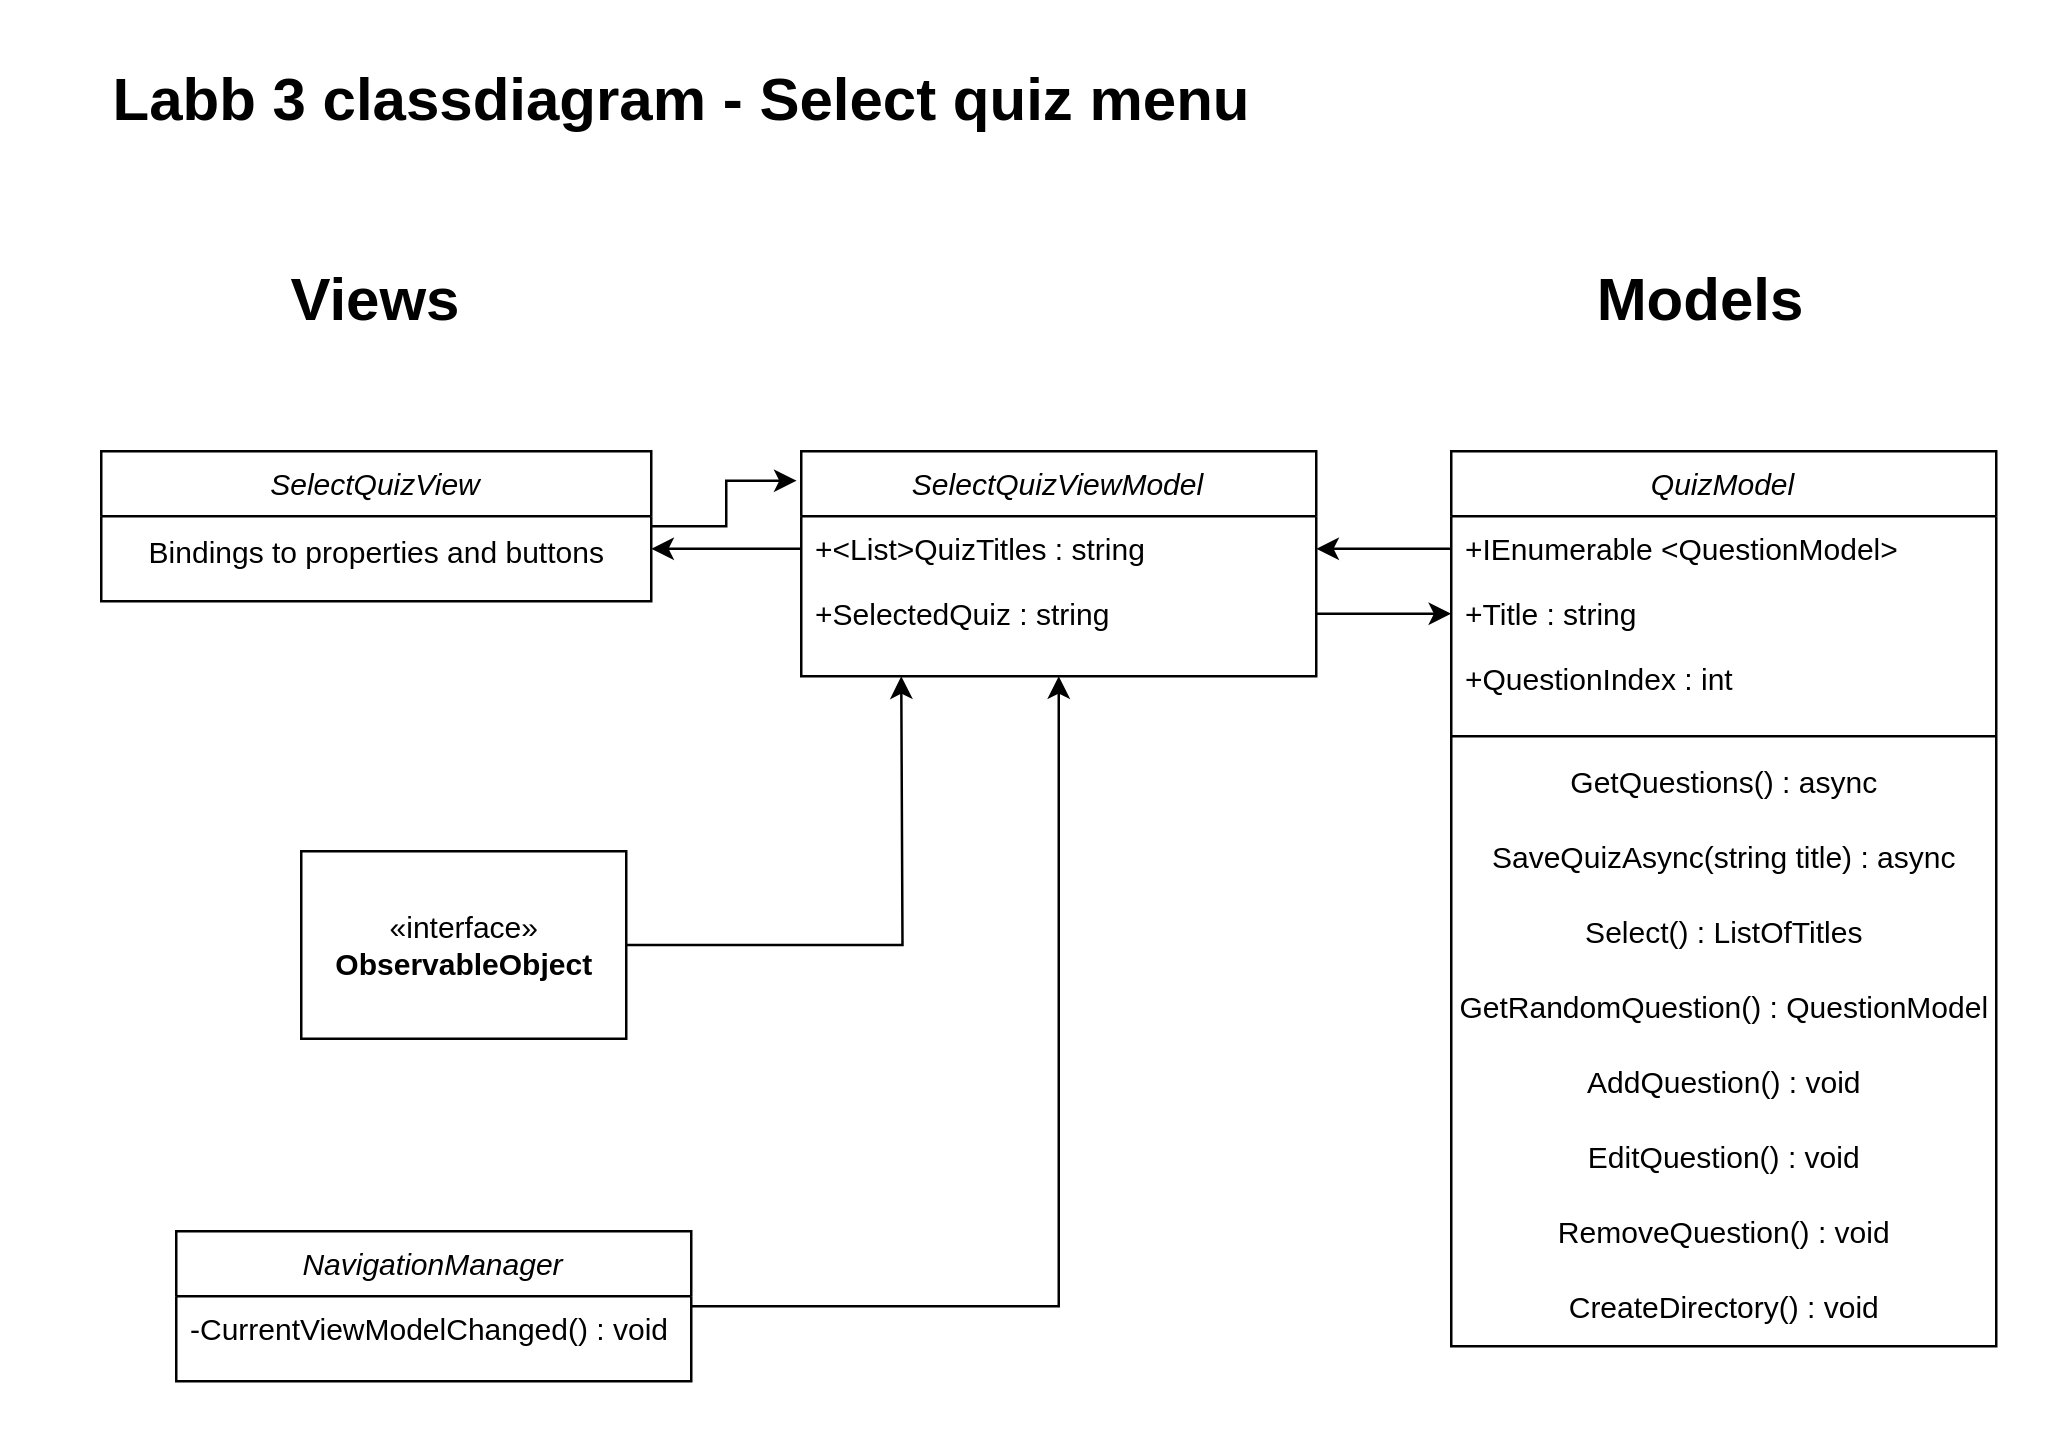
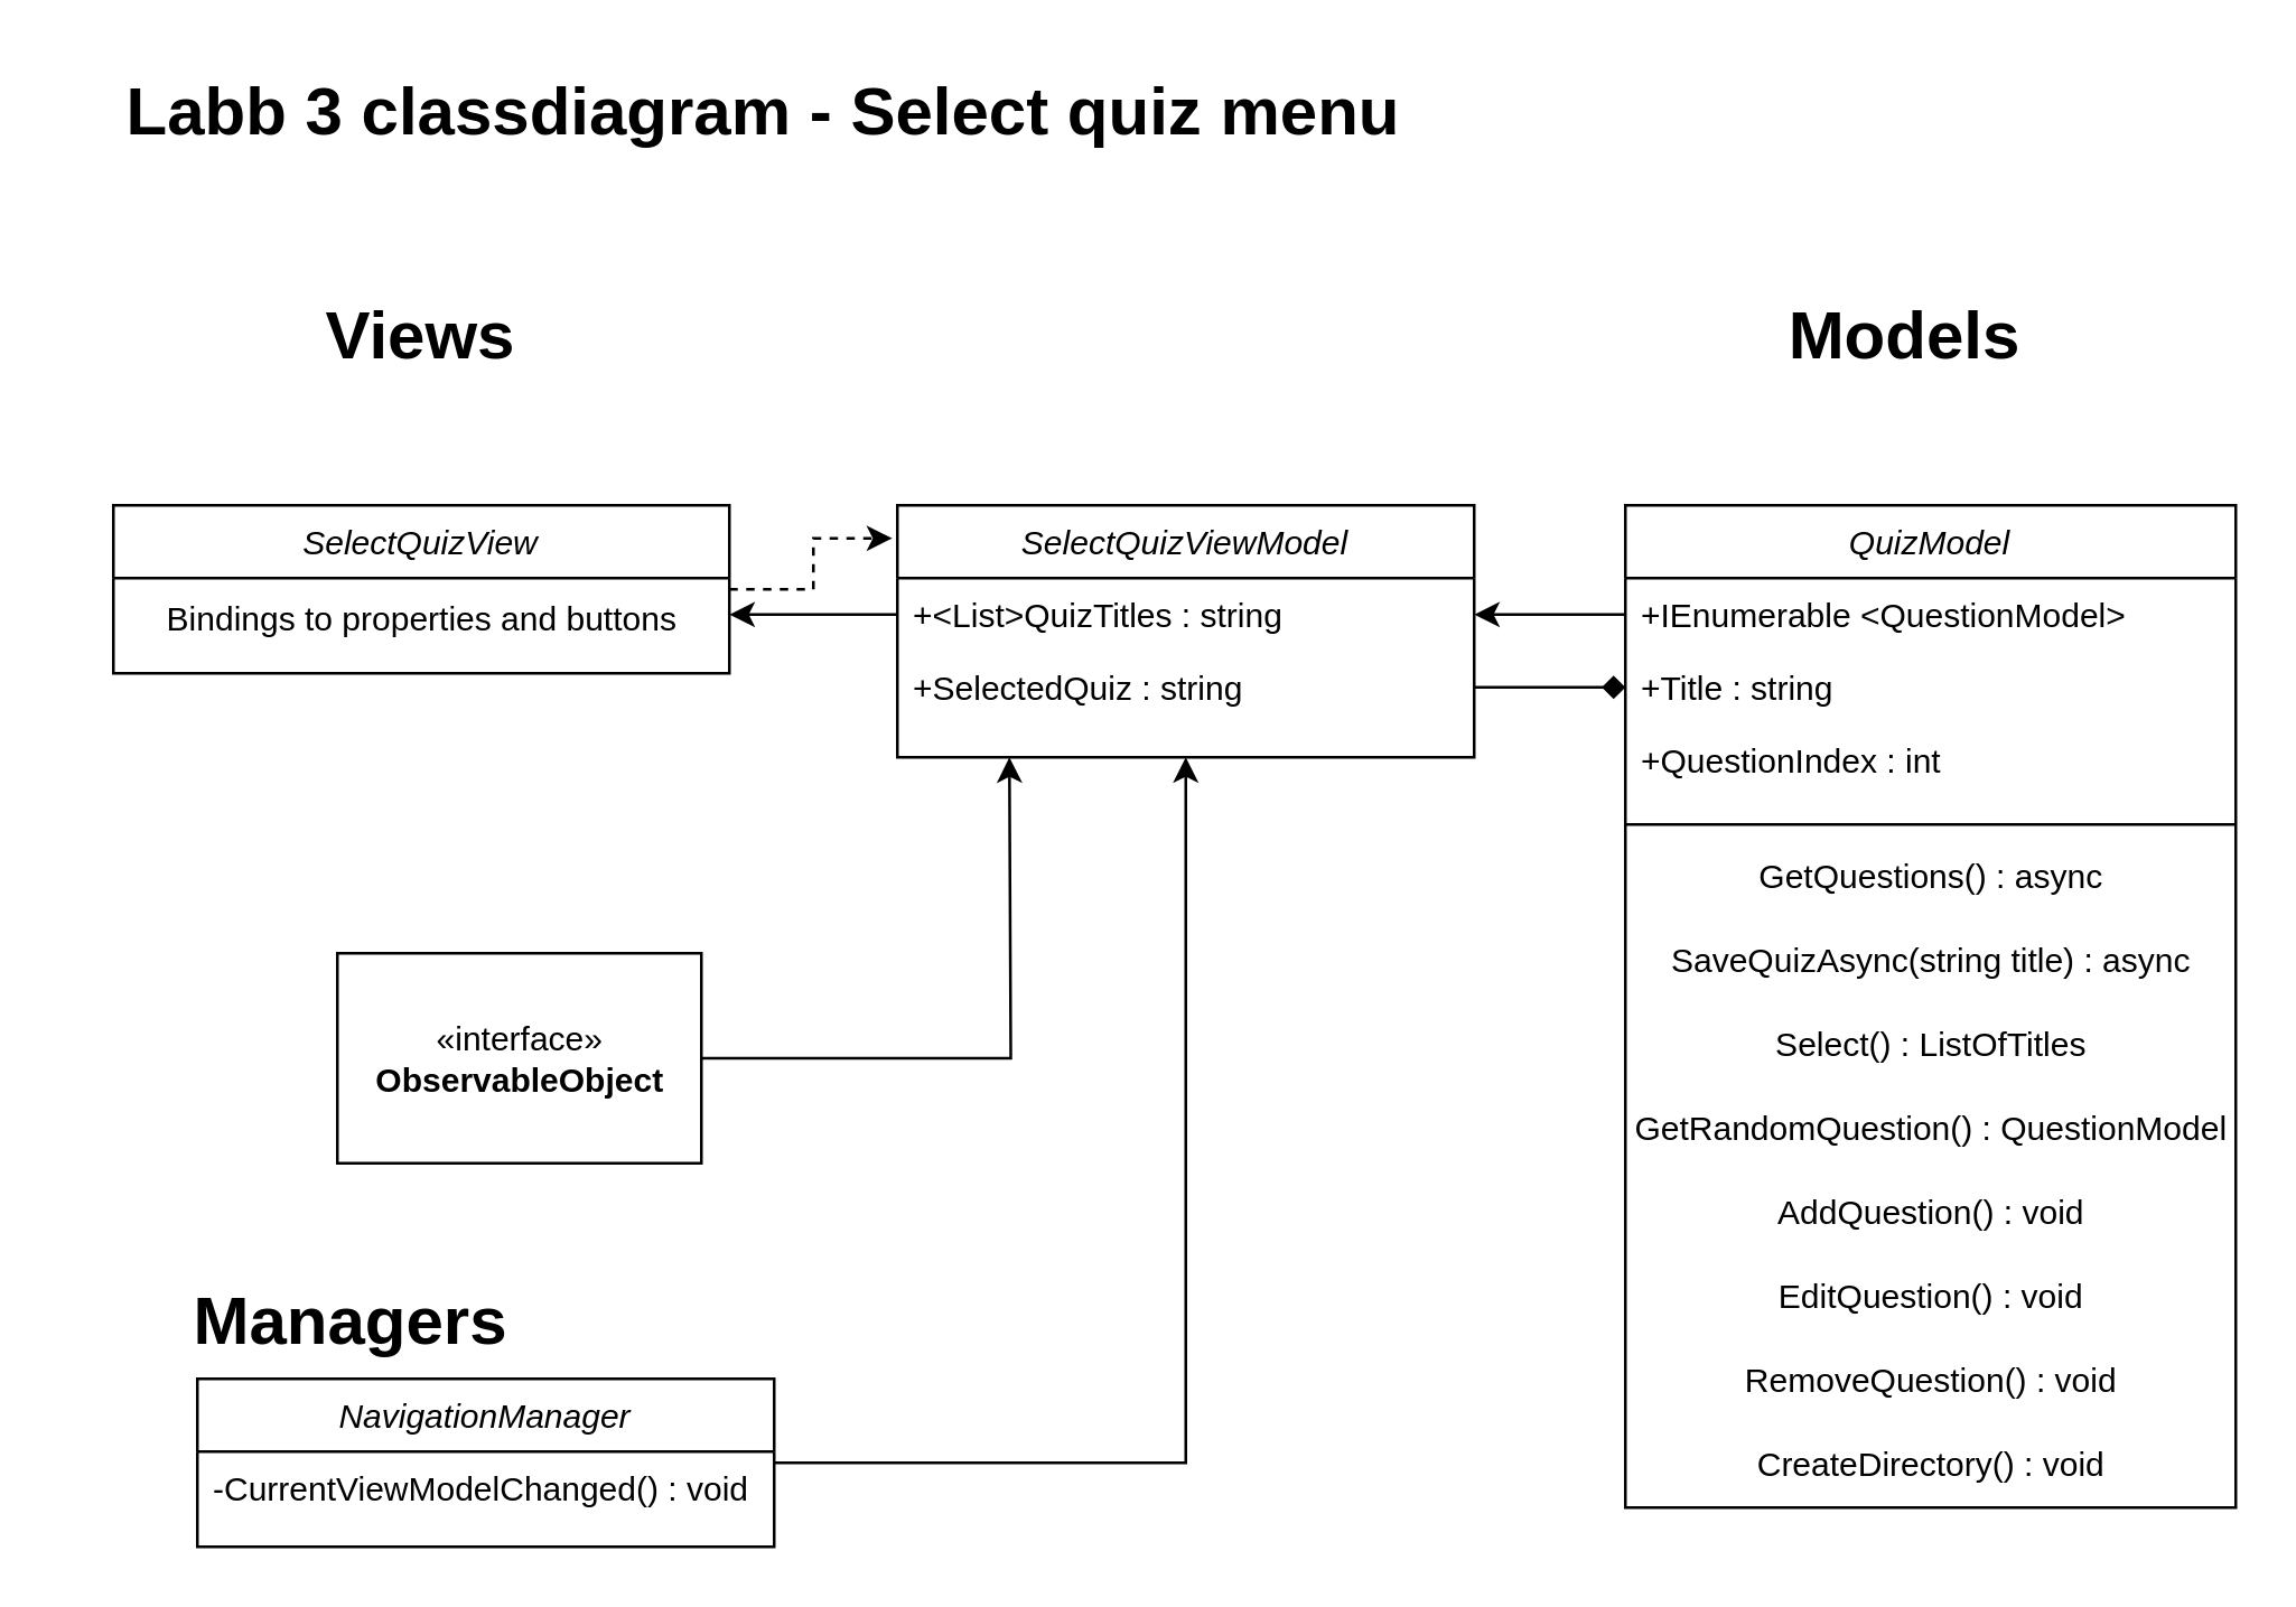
- <mxCell id="8" style="edgeStyle=orthogonalEdgeStyle;rounded=0;orthogonalLoop=1;jettySize=auto;html=1;entryX=-0.009;entryY=0.131;entryDx=0;entryDy=0;entryPerimeter=0;" edge="1" parent="1" source="9" target="5"><mxGeometry relative="1" as="geometry" /></mxCell>
+ <mxCell id="8" style="edgeStyle=orthogonalEdgeStyle;rounded=0;orthogonalLoop=1;jettySize=auto;html=1;entryX=-0.009;entryY=0.131;entryDx=0;entryDy=0;entryPerimeter=0;dashed=1;" edge="1" parent="1" source="9" target="5"><mxGeometry relative="1" as="geometry" /></mxCell>
- <mxCell id="25" style="edgeStyle=orthogonalEdgeStyle;rounded=0;orthogonalLoop=1;jettySize=auto;html=1;entryX=0;entryY=0.5;entryDx=0;entryDy=0;" edge="1" parent="1" source="7" target="14"><mxGeometry relative="1" as="geometry" /></mxCell>
+ <mxCell id="25" style="edgeStyle=orthogonalEdgeStyle;rounded=0;orthogonalLoop=1;jettySize=auto;html=1;entryX=0;entryY=0.5;entryDx=0;entryDy=0;endArrow=diamond;" edge="1" parent="1" source="7" target="14"><mxGeometry relative="1" as="geometry" /></mxCell>
+ <mxCell id="29" value="&lt;h1&gt;Managers&lt;/h1&gt;" style="text;html=1;strokeColor=none;fillColor=none;spacing=5;spacingTop=-20;whiteSpace=wrap;overflow=hidden;rounded=0;align=center;" vertex="1" parent="1"><mxGeometry x="20" y="452" width="210" height="40" as="geometry" /></mxCell>
